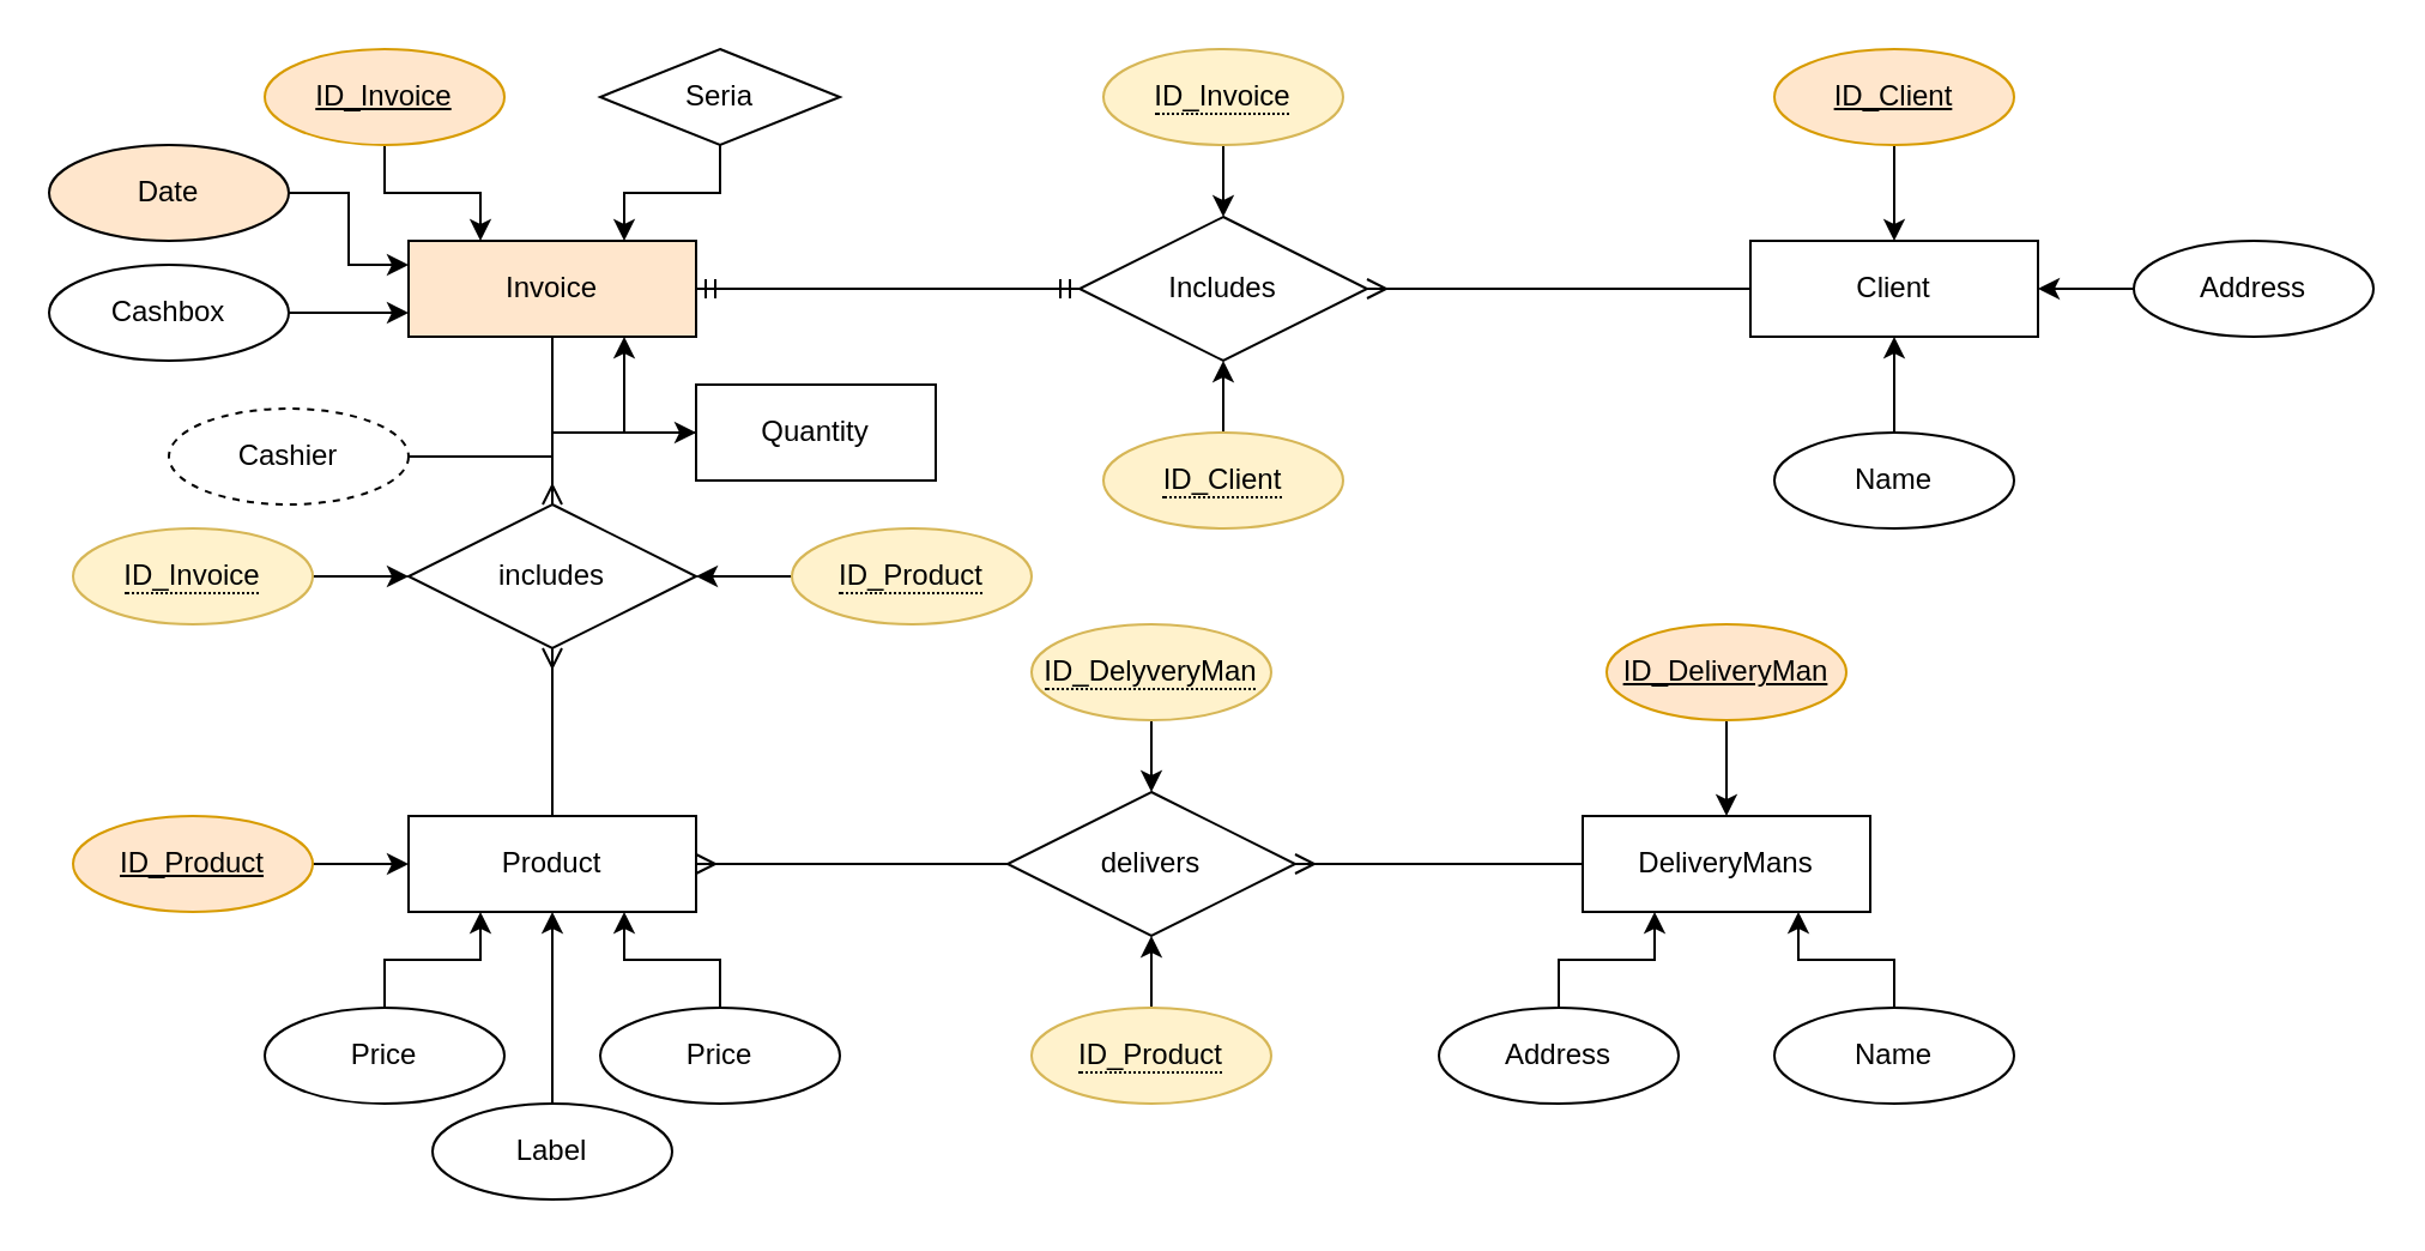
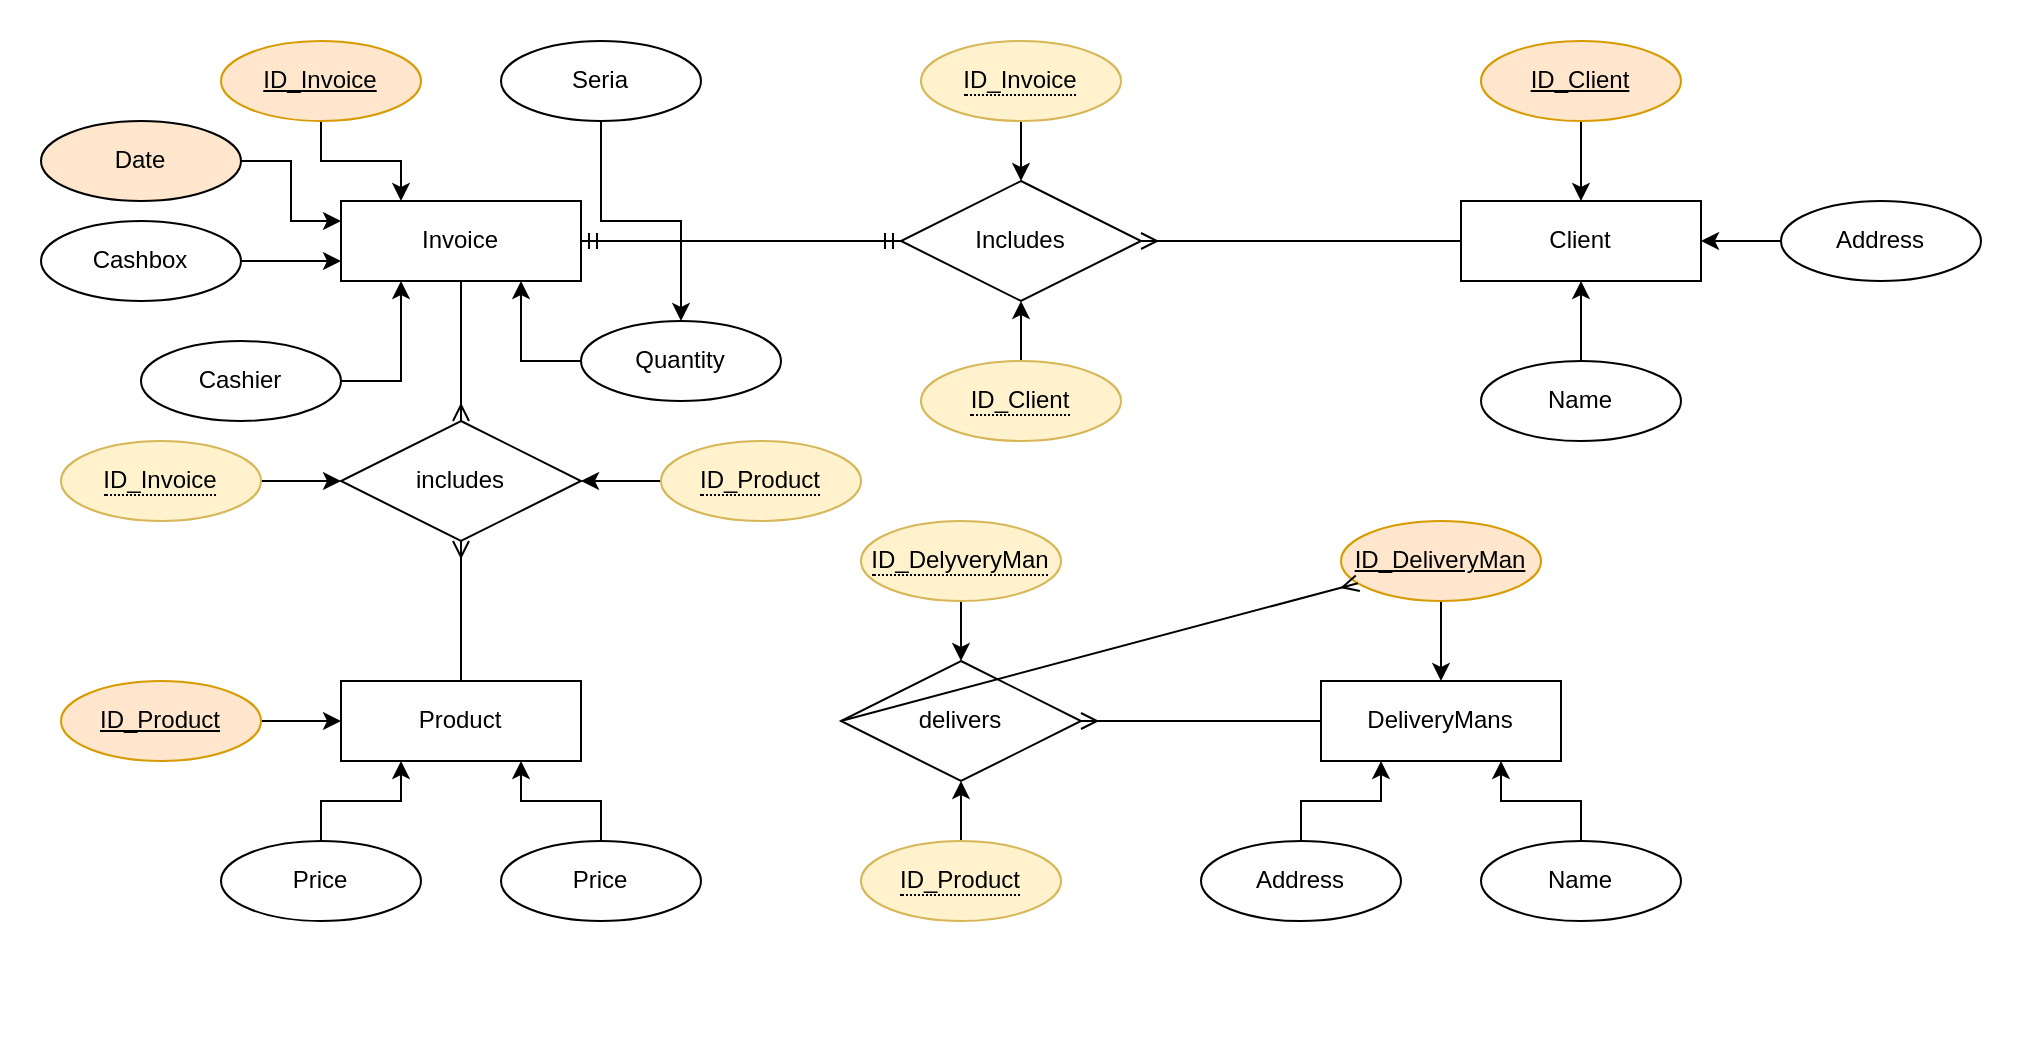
- <mxCell id="18" value="Seria" style="rhombus;whiteSpace=wrap;html=1;align=center;" vertex="1" parent="1"><mxGeometry x="250" y="20" width="100" height="40" as="geometry" /></mxCell>
+ <mxCell id="18" value="Seria" style="ellipse;whiteSpace=wrap;html=1;align=center;" vertex="1" parent="1"><mxGeometry x="250" y="20" width="100" height="40" as="geometry" /></mxCell>
- <mxCell id="17" style="edgeStyle=orthogonalEdgeStyle;rounded=0;orthogonalLoop=1;jettySize=auto;html=1;entryX=0.75;entryY=0;entryDx=0;entryDy=0;" edge="1" parent="1" source="18" target="2"><mxGeometry relative="1" as="geometry" /></mxCell>
+ <mxCell id="17" style="edgeStyle=orthogonalEdgeStyle;rounded=0;orthogonalLoop=1;jettySize=auto;html=1;" edge="1" parent="1" source="18" target="38"><mxGeometry relative="1" as="geometry" /></mxCell>
- <mxCell id="2" value="Invoice" style="whiteSpace=wrap;html=1;align=center;fillColor=#ffe6cc;" vertex="1" parent="1"><mxGeometry x="170" y="100" width="120" height="40" as="geometry" /></mxCell>
+ <mxCell id="2" value="Invoice" style="whiteSpace=wrap;html=1;align=center;" vertex="1" parent="1"><mxGeometry x="170" y="100" width="120" height="40" as="geometry" /></mxCell>
- <mxCell id="38" value="Quantity" style="whiteSpace=wrap;html=1;align=center;rounded=0;" vertex="1" parent="1"><mxGeometry x="290" y="160" width="100" height="40" as="geometry" /></mxCell>
+ <mxCell id="38" value="Quantity" style="ellipse;whiteSpace=wrap;html=1;align=center;" vertex="1" parent="1"><mxGeometry x="290" y="160" width="100" height="40" as="geometry" /></mxCell>
- <mxCell id="24" value="Cashier" style="ellipse;whiteSpace=wrap;html=1;align=center;dashed=1;" vertex="1" parent="1"><mxGeometry x="70" y="170" width="100" height="40" as="geometry" /></mxCell>
+ <mxCell id="24" value="Cashier" style="ellipse;whiteSpace=wrap;html=1;align=center;" vertex="1" parent="1"><mxGeometry x="70" y="170" width="100" height="40" as="geometry" /></mxCell>
- <mxCell id="23" style="edgeStyle=orthogonalEdgeStyle;rounded=0;orthogonalLoop=1;jettySize=auto;html=1;exitX=1;exitY=0.5;exitDx=0;exitDy=0;" edge="1" parent="1" source="24" target="38"><mxGeometry relative="1" as="geometry" /></mxCell>
+ <mxCell id="23" style="edgeStyle=orthogonalEdgeStyle;rounded=0;orthogonalLoop=1;jettySize=auto;html=1;exitX=1;exitY=0.5;exitDx=0;exitDy=0;entryX=0.25;entryY=1;entryDx=0;entryDy=0;" edge="1" parent="1" source="24" target="2"><mxGeometry relative="1" as="geometry" /></mxCell>
- <mxCell id="53" value="" style="fontSize=12;html=1;endArrow=ERmany;entryX=1;entryY=0.5;entryDx=0;entryDy=0;exitX=0;exitY=0.5;exitDx=0;exitDy=0;" edge="1" parent="1" source="45" target="4"><mxGeometry width="100" height="100" relative="1" as="geometry"><mxPoint x="350" y="410" as="sourcePoint" /><mxPoint x="350" y="340" as="targetPoint" /></mxGeometry></mxCell>
+ <mxCell id="53" value="" style="fontSize=12;html=1;endArrow=ERmany;exitX=0;exitY=0.5;exitDx=0;exitDy=0;" edge="1" parent="1" source="45" target="52"><mxGeometry width="100" height="100" relative="1" as="geometry"><mxPoint x="350" y="410" as="sourcePoint" /><mxPoint x="350" y="340" as="targetPoint" /></mxGeometry></mxCell>
- <mxCell id="27" style="edgeStyle=orthogonalEdgeStyle;rounded=0;orthogonalLoop=1;jettySize=auto;html=1;entryX=0.5;entryY=1;entryDx=0;entryDy=0;" edge="1" parent="1" source="28" target="4"><mxGeometry relative="1" as="geometry" /></mxCell>
- <mxCell id="28" value="Label" style="ellipse;whiteSpace=wrap;html=1;align=center;" vertex="1" parent="1"><mxGeometry x="180" y="460" width="100" height="40" as="geometry" /></mxCell>
